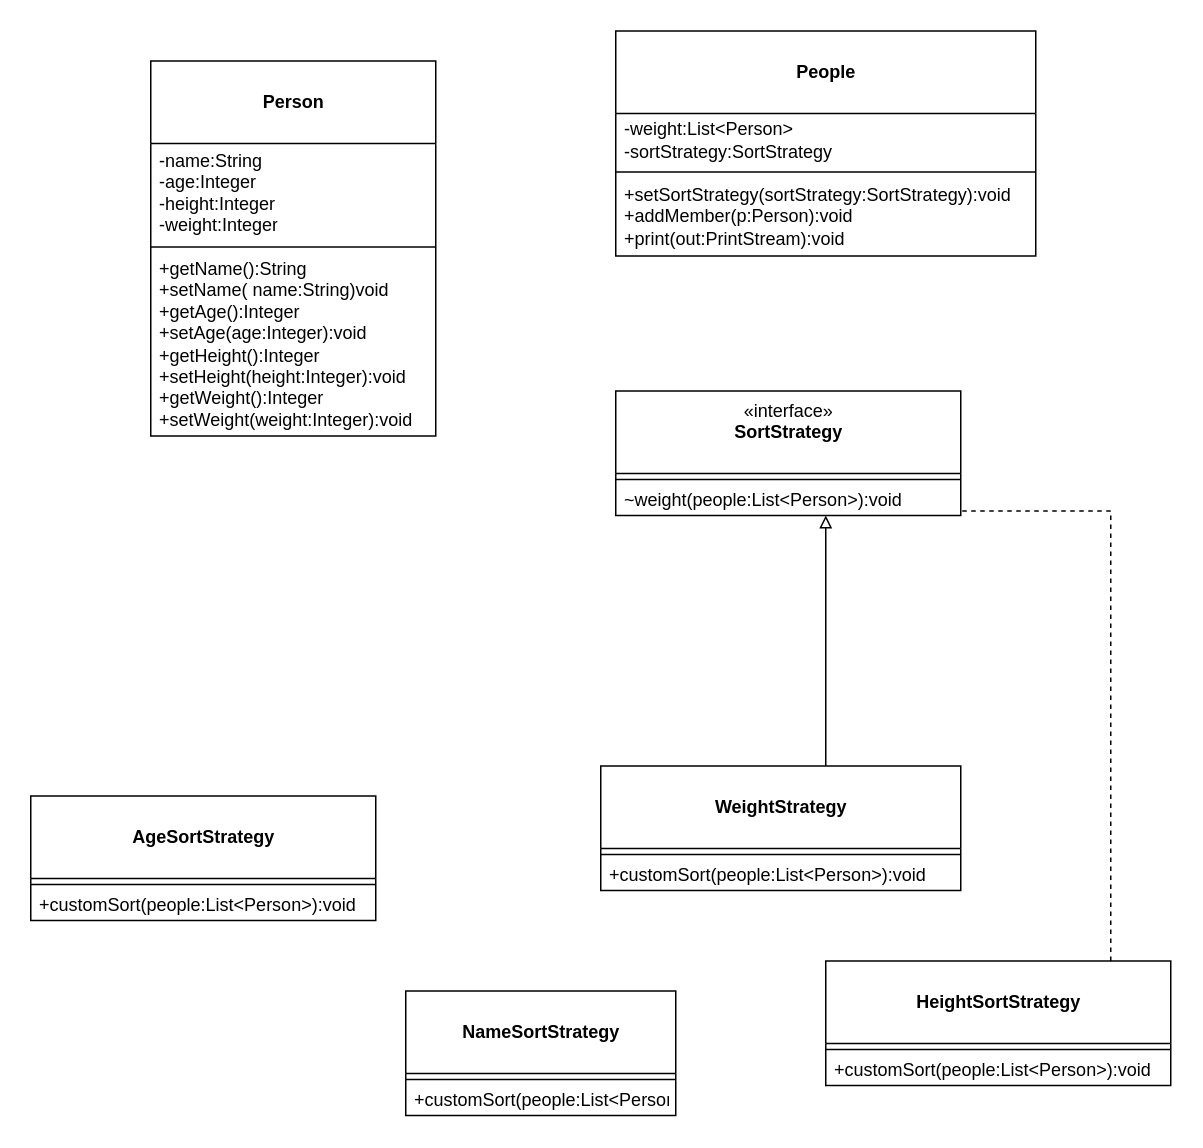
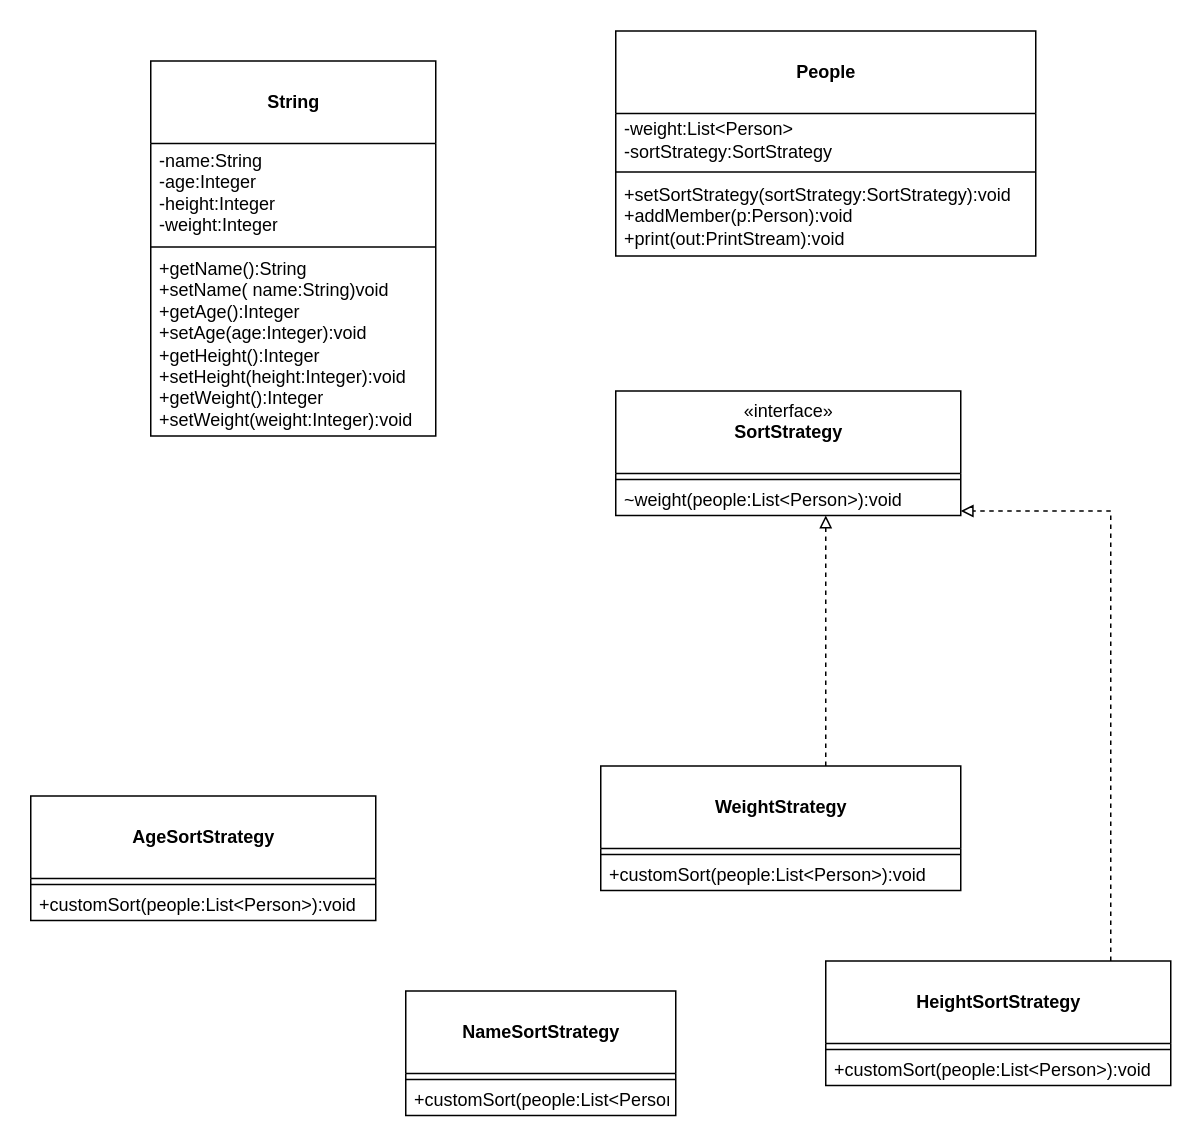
- <mxCell id="16" value="&lt;br&gt;&lt;b&gt;Person&lt;/b&gt;" style="swimlane;fontStyle=0;align=center;verticalAlign=top;childLayout=stackLayout;horizontal=1;startSize=55;horizontalStack=0;resizeParent=1;resizeParentMax=0;resizeLast=0;collapsible=0;marginBottom=0;html=1;" vertex="1" parent="1"><mxGeometry x="100" y="40" width="190" height="250" as="geometry" /></mxCell>
+ <mxCell id="16" value="&lt;br&gt;&lt;b&gt;String&lt;/b&gt;" style="swimlane;fontStyle=0;align=center;verticalAlign=top;childLayout=stackLayout;horizontal=1;startSize=55;horizontalStack=0;resizeParent=1;resizeParentMax=0;resizeLast=0;collapsible=0;marginBottom=0;html=1;" vertex="1" parent="1"><mxGeometry x="100" y="40" width="190" height="250" as="geometry" /></mxCell>
- <mxCell id="5" style="edgeStyle=orthogonalEdgeStyle;rounded=0;orthogonalLoop=1;jettySize=auto;html=1;dashed=1;endArrow=none;endFill=0;" edge="1" parent="1" source="6" target="20"><mxGeometry relative="1" as="geometry"><Array as="points"><mxPoint x="740" y="340" /></Array></mxGeometry></mxCell>
+ <mxCell id="5" style="edgeStyle=orthogonalEdgeStyle;rounded=0;orthogonalLoop=1;jettySize=auto;html=1;dashed=1;endArrow=block;endFill=0;" edge="1" parent="1" source="6" target="20"><mxGeometry relative="1" as="geometry"><Array as="points"><mxPoint x="740" y="340" /></Array></mxGeometry></mxCell>
- <mxCell id="23" style="edgeStyle=orthogonalEdgeStyle;rounded=0;orthogonalLoop=1;jettySize=auto;html=1;endArrow=block;endFill=0;dashed=0;" edge="1" parent="1" source="24" target="20"><mxGeometry relative="1" as="geometry"><Array as="points"><mxPoint x="550" y="440" /><mxPoint x="550" y="440" /></Array></mxGeometry></mxCell>
+ <mxCell id="23" style="edgeStyle=orthogonalEdgeStyle;rounded=0;orthogonalLoop=1;jettySize=auto;html=1;endArrow=block;endFill=0;dashed=1;" edge="1" parent="1" source="24" target="20"><mxGeometry relative="1" as="geometry"><Array as="points"><mxPoint x="550" y="440" /><mxPoint x="550" y="440" /></Array></mxGeometry></mxCell>
